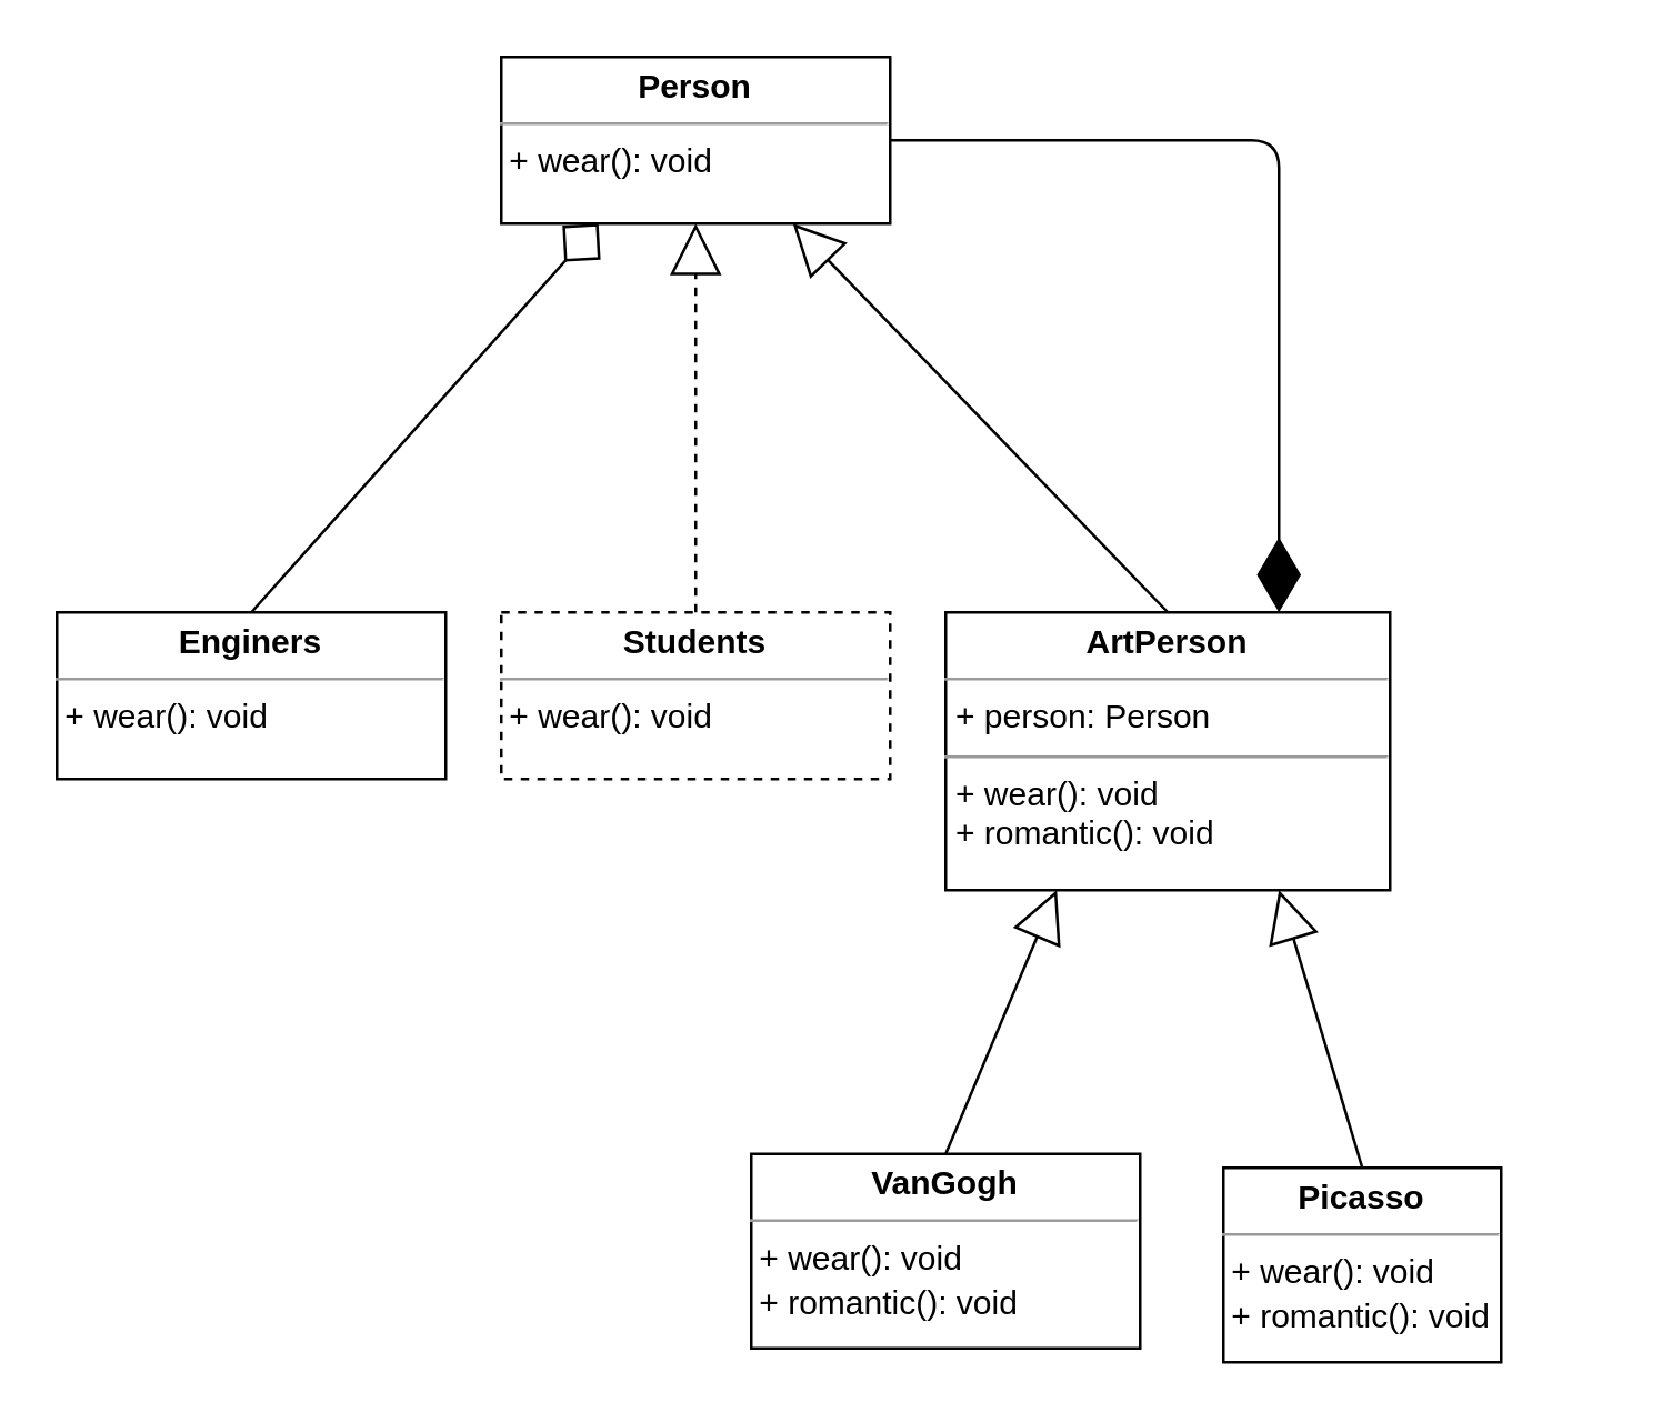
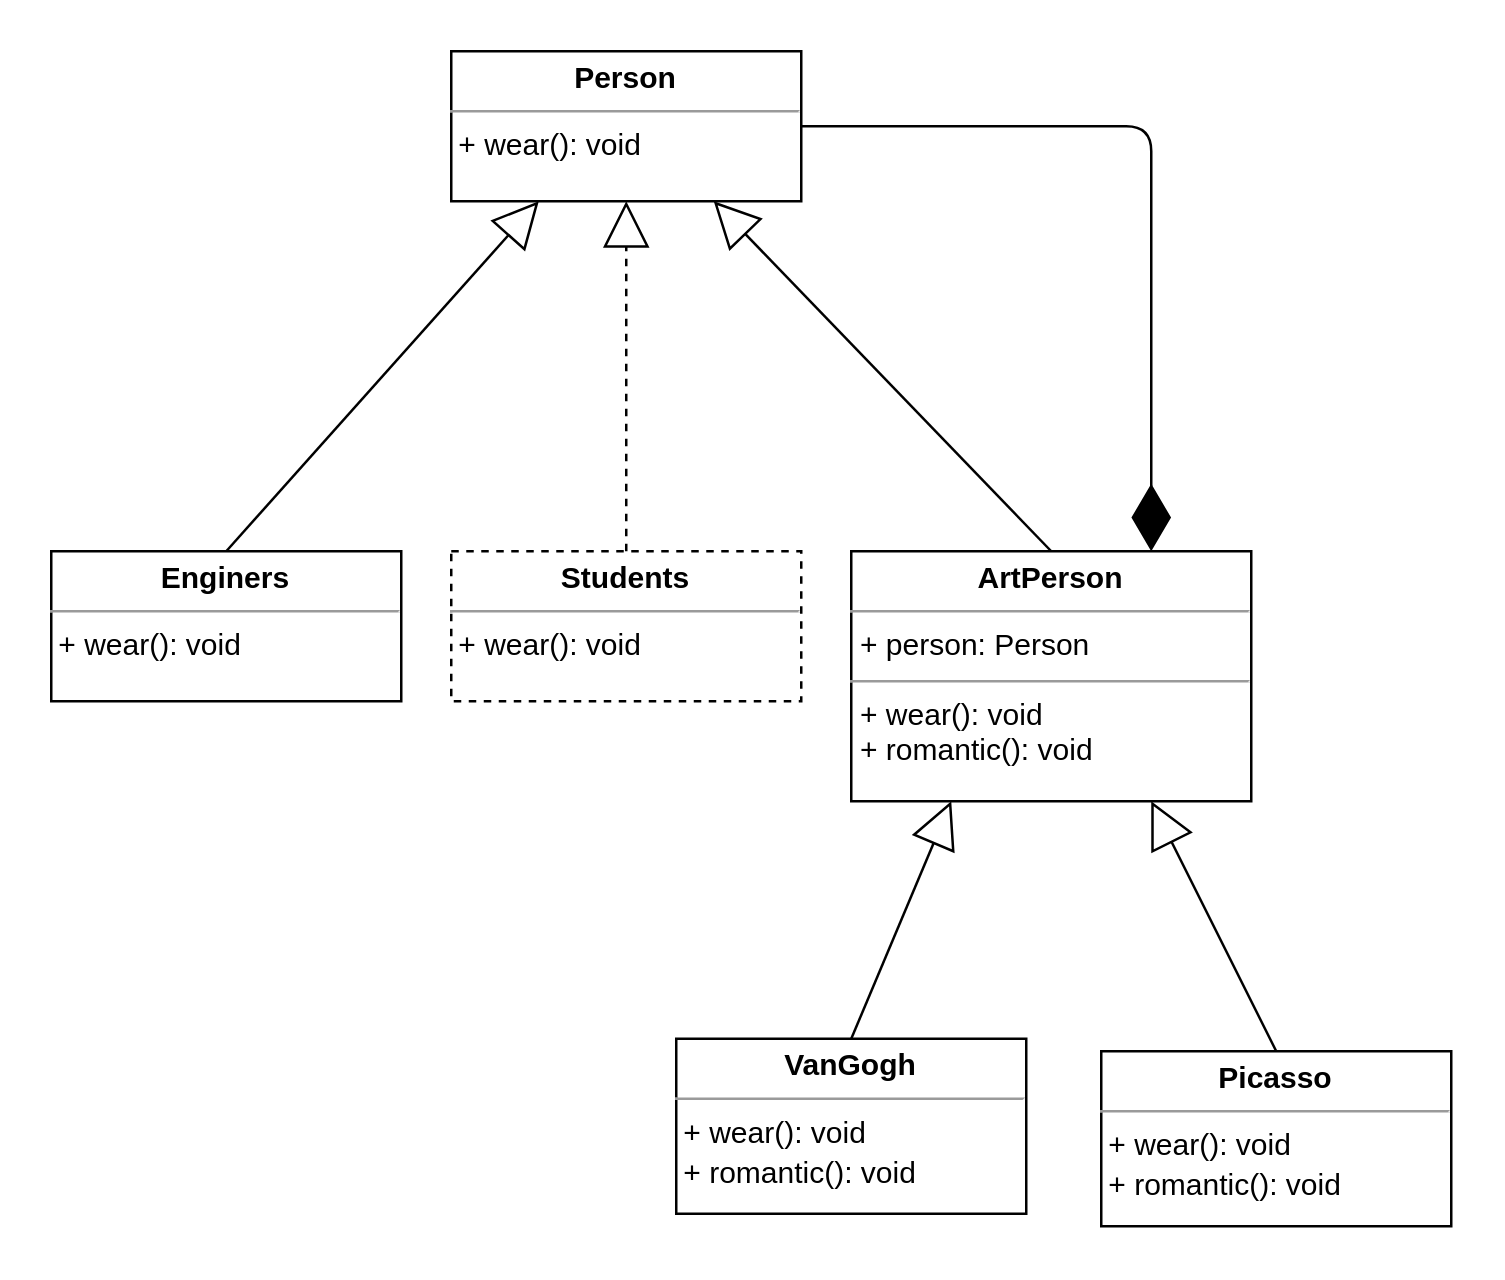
- <mxCell id="6" value="" style="endArrow=diamond;endSize=16;endFill=0;html=1;entryX=0.25;entryY=1;entryDx=0;entryDy=0;exitX=0.5;exitY=0;exitDx=0;exitDy=0;" edge="1" parent="1" source="3" target="2"><mxGeometry width="160" relative="1" as="geometry"><mxPoint x="90" y="320" as="sourcePoint" /><mxPoint x="250" y="320" as="targetPoint" /></mxGeometry></mxCell>
+ <mxCell id="6" value="" style="endArrow=block;endSize=16;endFill=0;html=1;entryX=0.25;entryY=1;entryDx=0;entryDy=0;exitX=0.5;exitY=0;exitDx=0;exitDy=0;" edge="1" parent="1" source="3" target="2"><mxGeometry width="160" relative="1" as="geometry"><mxPoint x="90" y="320" as="sourcePoint" /><mxPoint x="250" y="320" as="targetPoint" /></mxGeometry></mxCell>
- <mxCell id="11" value="&lt;p style=&quot;margin: 0px ; margin-top: 4px ; text-align: center&quot;&gt;&lt;b&gt;Picasso&lt;/b&gt;&lt;br&gt;&lt;/p&gt;&lt;hr size=&quot;1&quot;&gt;&lt;div style=&quot;height: 2px&quot;&gt;&amp;nbsp;+ wear(): void&lt;/div&gt;&lt;div style=&quot;height: 2px&quot;&gt;&lt;br&gt;&lt;/div&gt;&lt;div style=&quot;height: 2px&quot;&gt;&lt;br&gt;&lt;/div&gt;&lt;div style=&quot;height: 2px&quot;&gt;&lt;br&gt;&lt;/div&gt;&lt;div style=&quot;height: 2px&quot;&gt;&lt;br&gt;&lt;/div&gt;&lt;div style=&quot;height: 2px&quot;&gt;&lt;br&gt;&lt;/div&gt;&lt;div style=&quot;height: 2px&quot;&gt;&lt;br&gt;&lt;/div&gt;&lt;div style=&quot;height: 2px&quot;&gt;&lt;br&gt;&lt;/div&gt;&lt;div style=&quot;height: 2px&quot;&gt;&lt;span&gt;&amp;nbsp;+ romantic(): void&lt;/span&gt;&lt;br&gt;&lt;/div&gt;" style="verticalAlign=top;align=left;overflow=fill;fontSize=12;fontFamily=Helvetica;html=1;" vertex="1" parent="1"><mxGeometry x="440" y="420" width="100" height="70" as="geometry" /></mxCell>
+ <mxCell id="11" value="&lt;p style=&quot;margin: 0px ; margin-top: 4px ; text-align: center&quot;&gt;&lt;b&gt;Picasso&lt;/b&gt;&lt;br&gt;&lt;/p&gt;&lt;hr size=&quot;1&quot;&gt;&lt;div style=&quot;height: 2px&quot;&gt;&amp;nbsp;+ wear(): void&lt;/div&gt;&lt;div style=&quot;height: 2px&quot;&gt;&lt;br&gt;&lt;/div&gt;&lt;div style=&quot;height: 2px&quot;&gt;&lt;br&gt;&lt;/div&gt;&lt;div style=&quot;height: 2px&quot;&gt;&lt;br&gt;&lt;/div&gt;&lt;div style=&quot;height: 2px&quot;&gt;&lt;br&gt;&lt;/div&gt;&lt;div style=&quot;height: 2px&quot;&gt;&lt;br&gt;&lt;/div&gt;&lt;div style=&quot;height: 2px&quot;&gt;&lt;br&gt;&lt;/div&gt;&lt;div style=&quot;height: 2px&quot;&gt;&lt;br&gt;&lt;/div&gt;&lt;div style=&quot;height: 2px&quot;&gt;&lt;span&gt;&amp;nbsp;+ romantic(): void&lt;/span&gt;&lt;br&gt;&lt;/div&gt;" style="verticalAlign=top;align=left;overflow=fill;fontSize=12;fontFamily=Helvetica;html=1;" vertex="1" parent="1"><mxGeometry x="440" y="420" width="140" height="70" as="geometry" /></mxCell>
